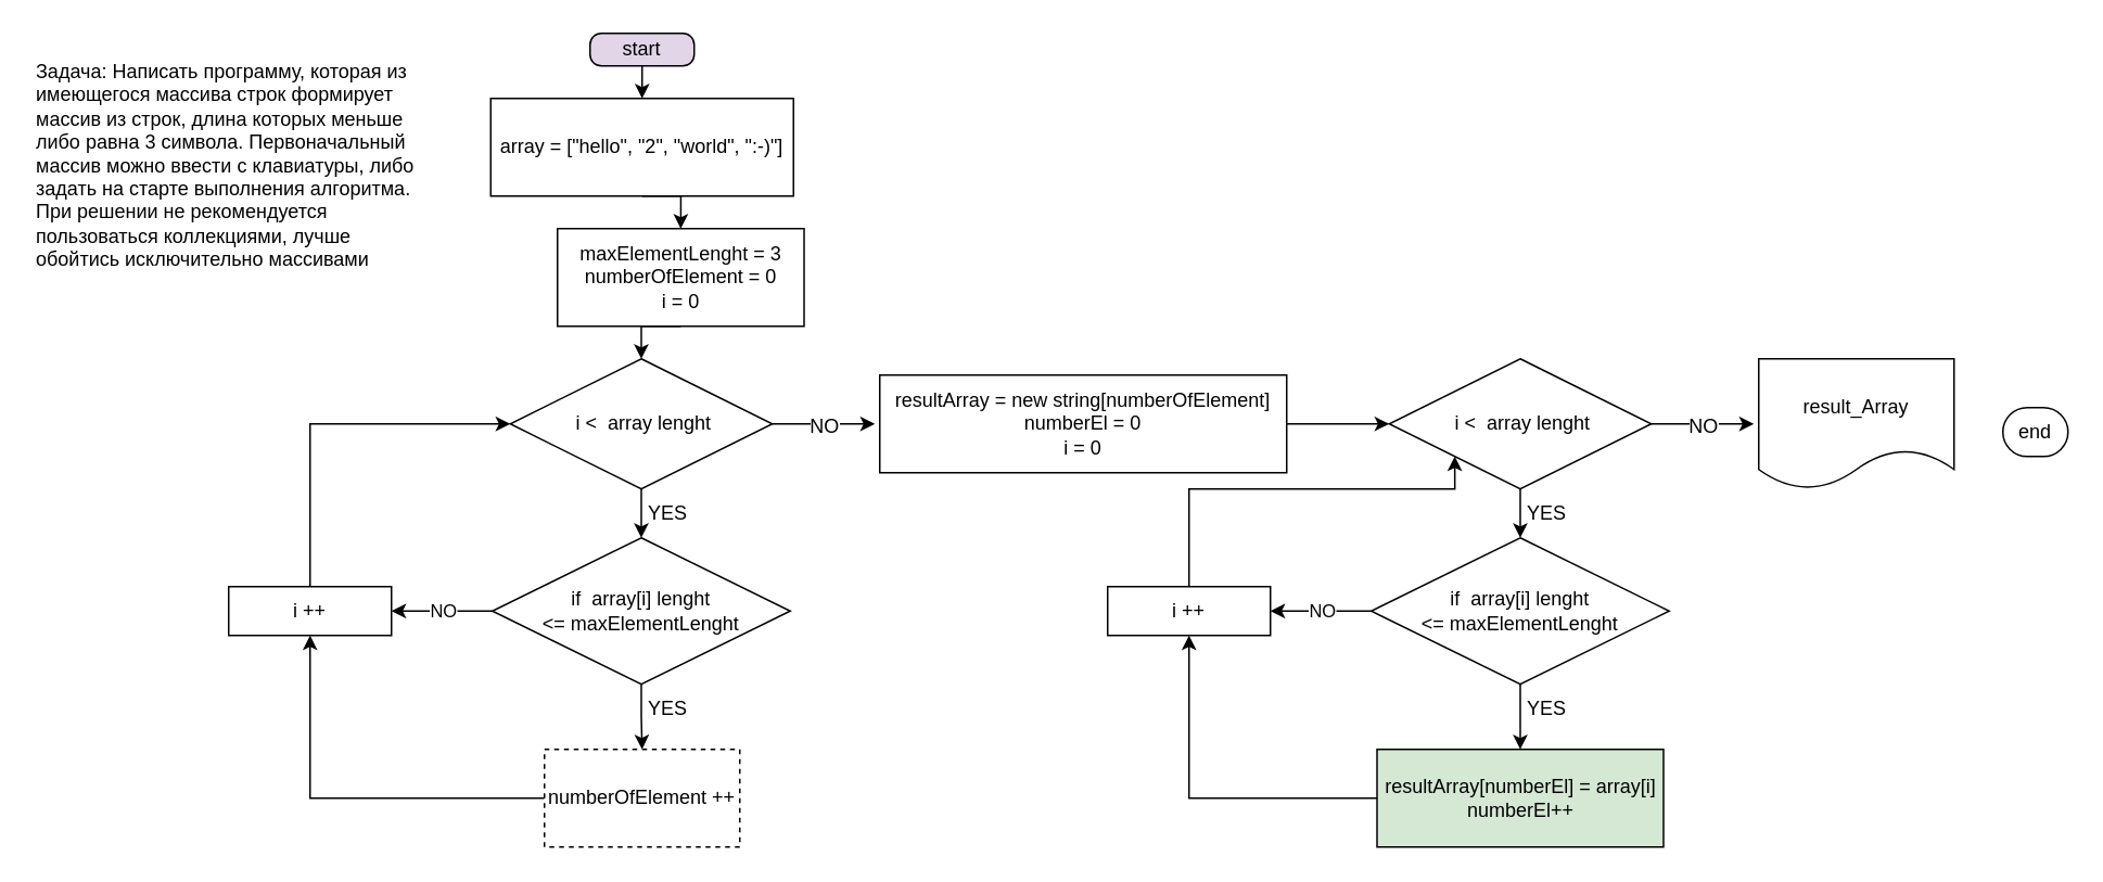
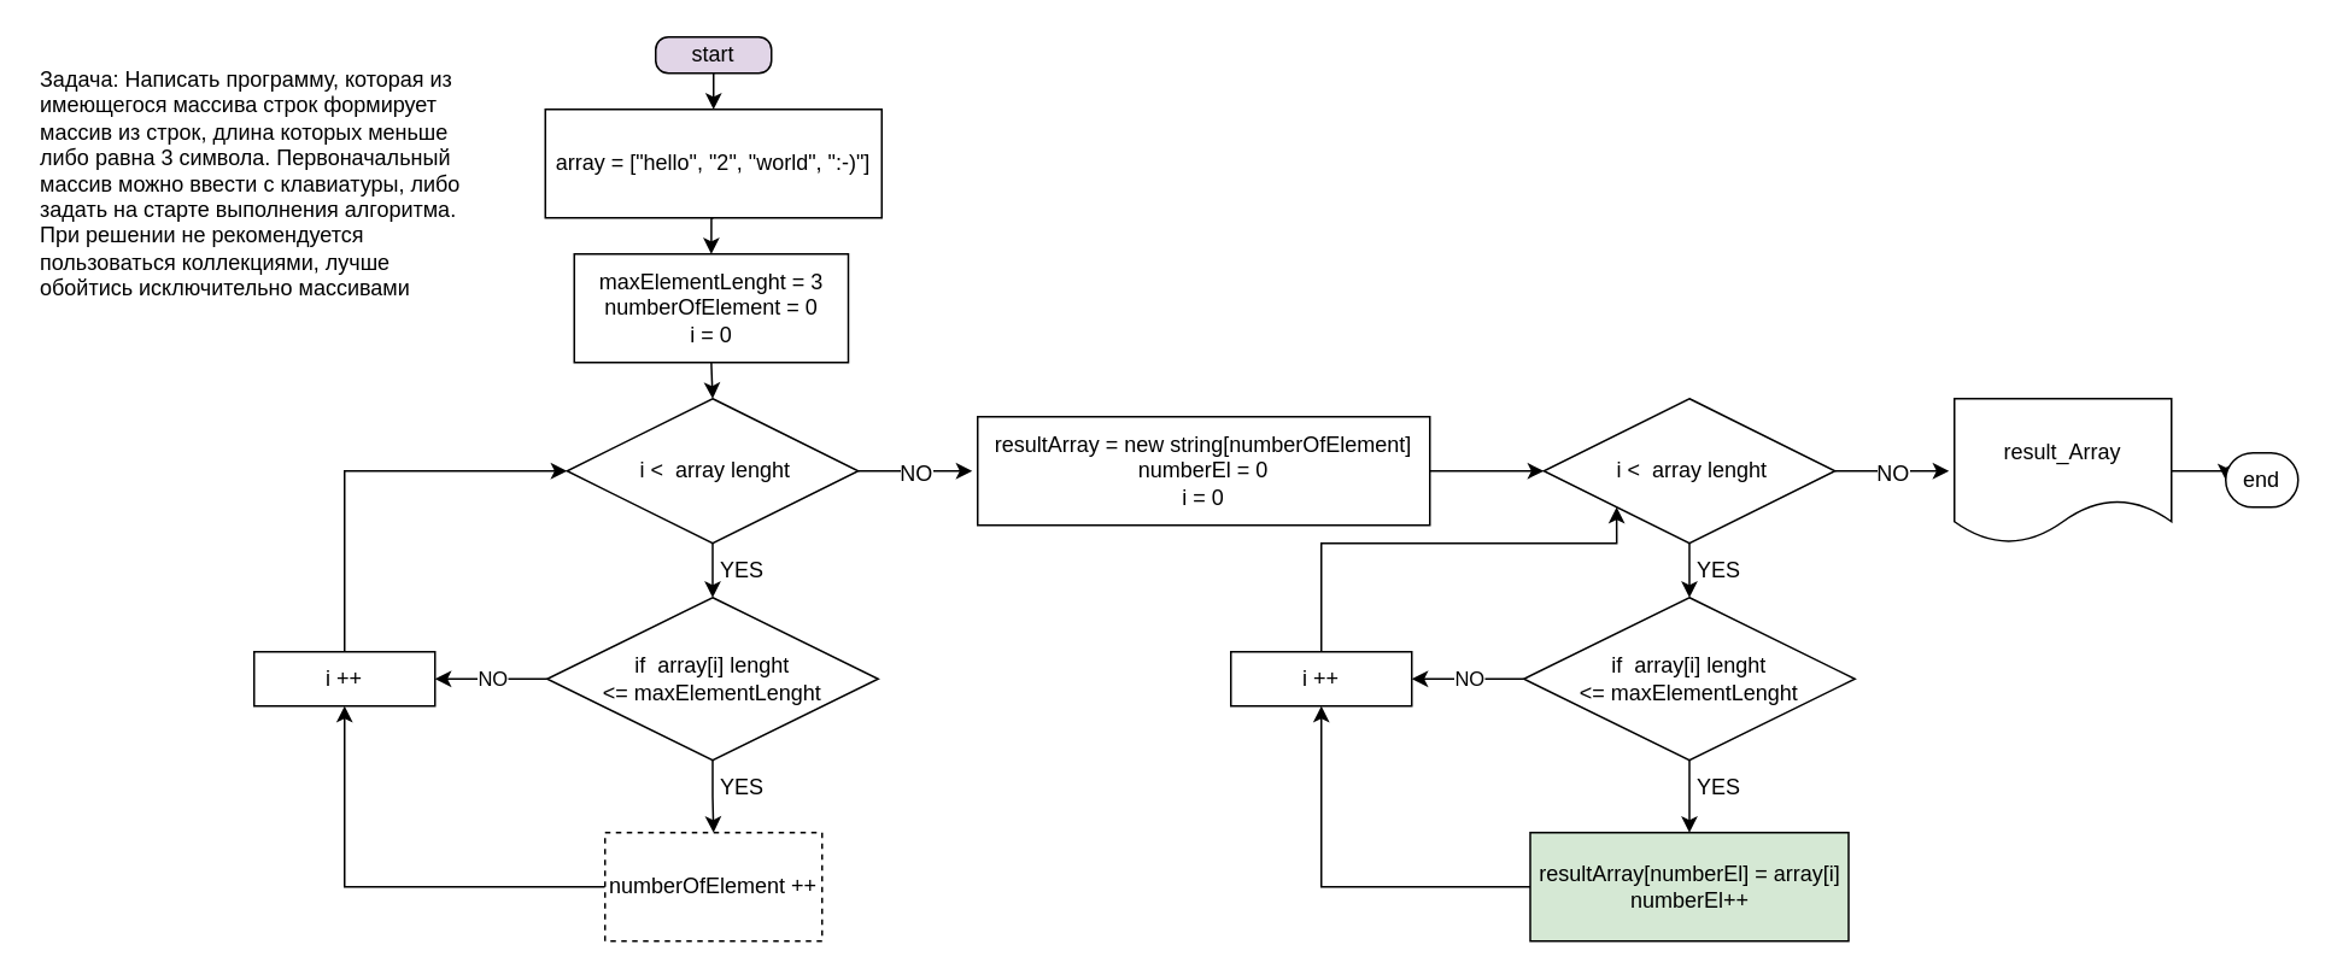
- <mxCell id="8" value="maxElementLenght = 3&lt;br&gt;numberOfElement = 0&lt;br&gt;i = 0" style="rounded=0;whiteSpace=wrap;html=1;fontFamily=Helvetica;" vertex="1" parent="1"><mxGeometry x="342" y="140" width="151.5" height="60" as="geometry" /></mxCell>
+ <mxCell id="8" value="maxElementLenght = 3&lt;br&gt;numberOfElement = 0&lt;br&gt;i = 0" style="rounded=0;whiteSpace=wrap;html=1;fontFamily=Helvetica;" vertex="1" parent="1"><mxGeometry x="317" y="140" width="151.5" height="60" as="geometry" /></mxCell>
+ <mxCell id="22" style="edgeStyle=orthogonalEdgeStyle;rounded=0;orthogonalLoop=1;jettySize=auto;html=1;exitX=1;exitY=0.5;exitDx=0;exitDy=0;entryX=0;entryY=0.5;entryDx=0;entryDy=0;fontSize=15;fontFamily=Helvetica;" edge="1" parent="1" source="23" target="24"><mxGeometry relative="1" as="geometry" /></mxCell>
